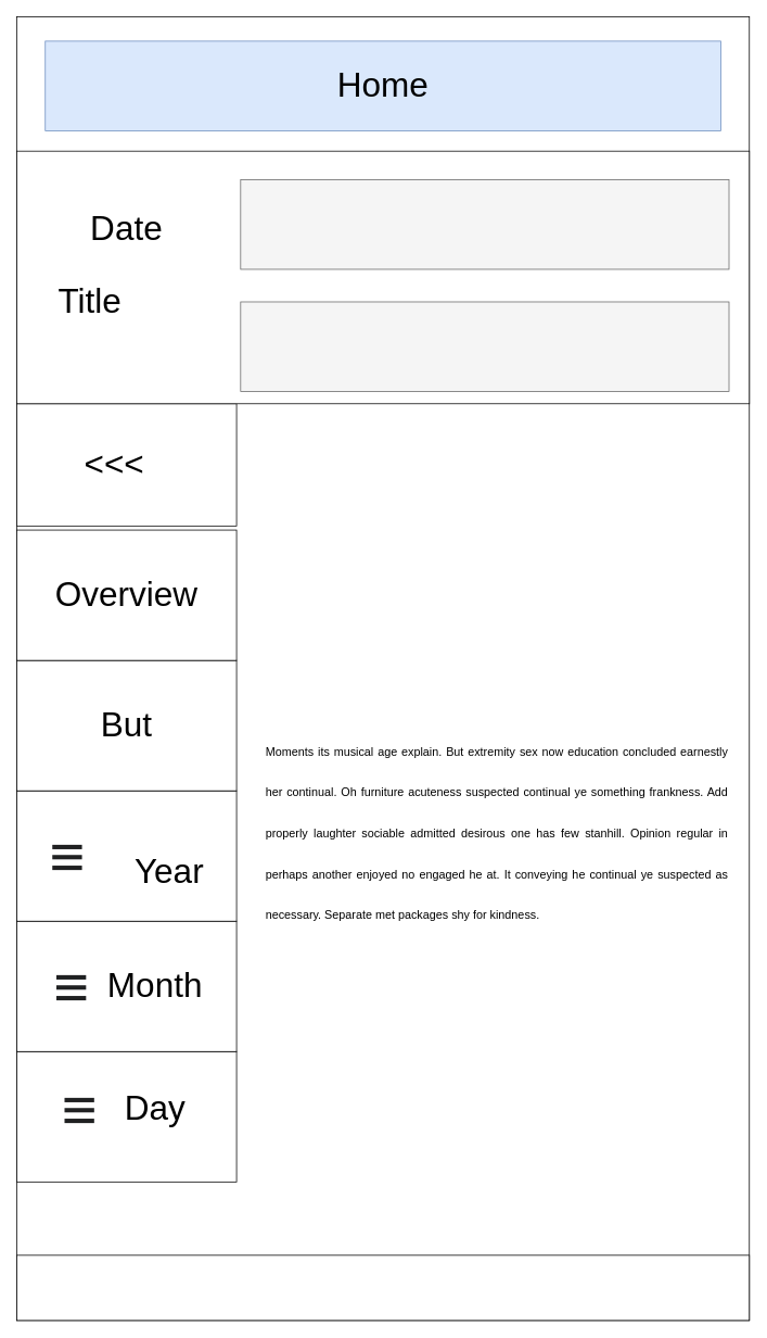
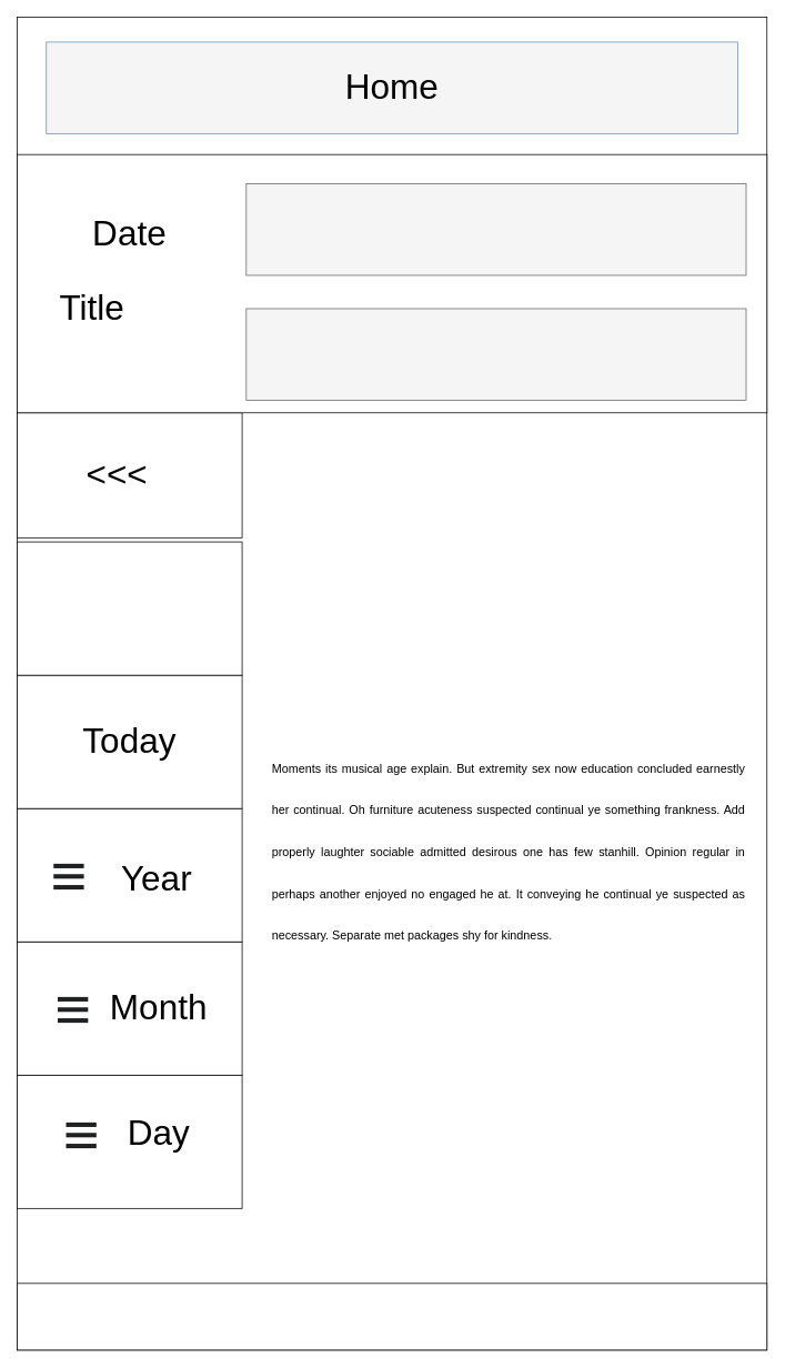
- <mxCell id="14" value="Home" style="rounded=0;whiteSpace=wrap;html=1;fontSize=42;fillColor=#dae8fc;strokeColor=#6c8ebf;" vertex="1" parent="1"><mxGeometry x="55" y="50" width="830" height="110" as="geometry" /></mxCell>
+ <mxCell id="14" value="Home" style="rounded=0;whiteSpace=wrap;html=1;fontSize=42;fillColor=#f5f5f5;strokeColor=#6c8ebf;" vertex="1" parent="1"><mxGeometry x="55" y="50" width="830" height="110" as="geometry" /></mxCell>
- <mxCell id="16" value="&lt;font style=&quot;font-size: 42px&quot;&gt;Overview&lt;/font&gt;" style="text;html=1;strokeColor=none;fillColor=none;align=center;verticalAlign=middle;whiteSpace=wrap;rounded=0;" vertex="1" parent="1"><mxGeometry x="35" y="690" width="240" height="80" as="geometry" /></mxCell>
- <mxCell id="18" value="&lt;span style=&quot;font-size: 42px&quot;&gt;But&lt;/span&gt;" style="text;html=1;strokeColor=none;fillColor=none;align=center;verticalAlign=middle;whiteSpace=wrap;rounded=0;" vertex="1" parent="1"><mxGeometry x="70" y="850" width="170" height="80" as="geometry" /></mxCell>
+ <mxCell id="18" value="&lt;span style=&quot;font-size: 42px&quot;&gt;Today&lt;/span&gt;" style="text;html=1;strokeColor=none;fillColor=none;align=center;verticalAlign=middle;whiteSpace=wrap;rounded=0;" vertex="1" parent="1"><mxGeometry x="70" y="850" width="170" height="80" as="geometry" /></mxCell>
- <mxCell id="19" value="&lt;font style=&quot;font-size: 42px&quot;&gt;Year&lt;/font&gt;" style="text;html=1;strokeColor=none;fillColor=none;align=center;verticalAlign=middle;whiteSpace=wrap;rounded=0;" vertex="1" parent="1"><mxGeometry x="140" y="1030" width="135" height="80" as="geometry" /></mxCell>
+ <mxCell id="19" value="&lt;font style=&quot;font-size: 42px&quot;&gt;Year&lt;/font&gt;" style="text;html=1;strokeColor=none;fillColor=none;align=center;verticalAlign=middle;whiteSpace=wrap;rounded=0;" vertex="1" parent="1"><mxGeometry x="120" y="1015" width="135" height="80" as="geometry" /></mxCell>
